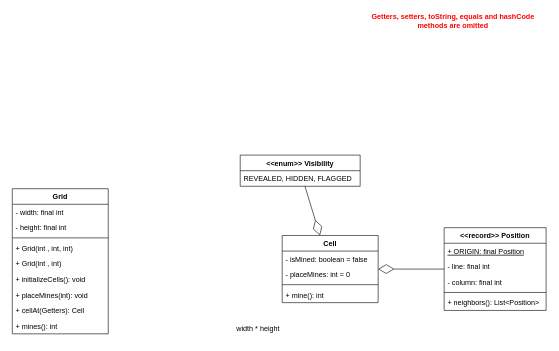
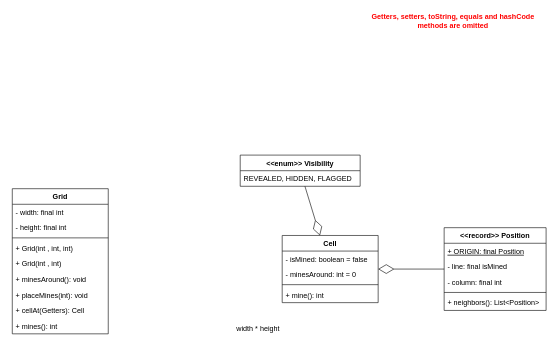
- <mxCell id="23" value="- line: final int" style="text;strokeColor=none;fillColor=none;align=left;verticalAlign=top;spacingLeft=4;spacingRight=4;overflow=hidden;rotatable=0;points=[[0,0.5],[1,0.5]];portConstraint=eastwest;" parent="21" vertex="1"><mxGeometry y="52" width="170" height="26" as="geometry" /></mxCell>
+ <mxCell id="23" value="- line: final isMined" style="text;strokeColor=none;fillColor=none;align=left;verticalAlign=top;spacingLeft=4;spacingRight=4;overflow=hidden;rotatable=0;points=[[0,0.5],[1,0.5]];portConstraint=eastwest;" parent="21" vertex="1"><mxGeometry y="52" width="170" height="26" as="geometry" /></mxCell>
- <mxCell id="14" value="- placeMines: int = 0" style="text;strokeColor=none;fillColor=none;align=left;verticalAlign=top;spacingLeft=4;spacingRight=4;overflow=hidden;rotatable=0;points=[[0,0.5],[1,0.5]];portConstraint=eastwest;" parent="12" vertex="1"><mxGeometry y="52" width="160" height="26" as="geometry" /></mxCell>
+ <mxCell id="14" value="- minesAround: int = 0" style="text;strokeColor=none;fillColor=none;align=left;verticalAlign=top;spacingLeft=4;spacingRight=4;overflow=hidden;rotatable=0;points=[[0,0.5],[1,0.5]];portConstraint=eastwest;" parent="12" vertex="1"><mxGeometry y="52" width="160" height="26" as="geometry" /></mxCell>
- <mxCell id="8" value="+ initializeCells(): void" style="text;strokeColor=none;fillColor=none;align=left;verticalAlign=top;spacingLeft=4;spacingRight=4;overflow=hidden;rotatable=0;points=[[0,0.5],[1,0.5]];portConstraint=eastwest;" vertex="1" parent="2"><mxGeometry y="138" width="160" height="26" as="geometry" /></mxCell>
+ <mxCell id="8" value="+ minesAround(): void" style="text;strokeColor=none;fillColor=none;align=left;verticalAlign=top;spacingLeft=4;spacingRight=4;overflow=hidden;rotatable=0;points=[[0,0.5],[1,0.5]];portConstraint=eastwest;" vertex="1" parent="2"><mxGeometry y="138" width="160" height="26" as="geometry" /></mxCell>
